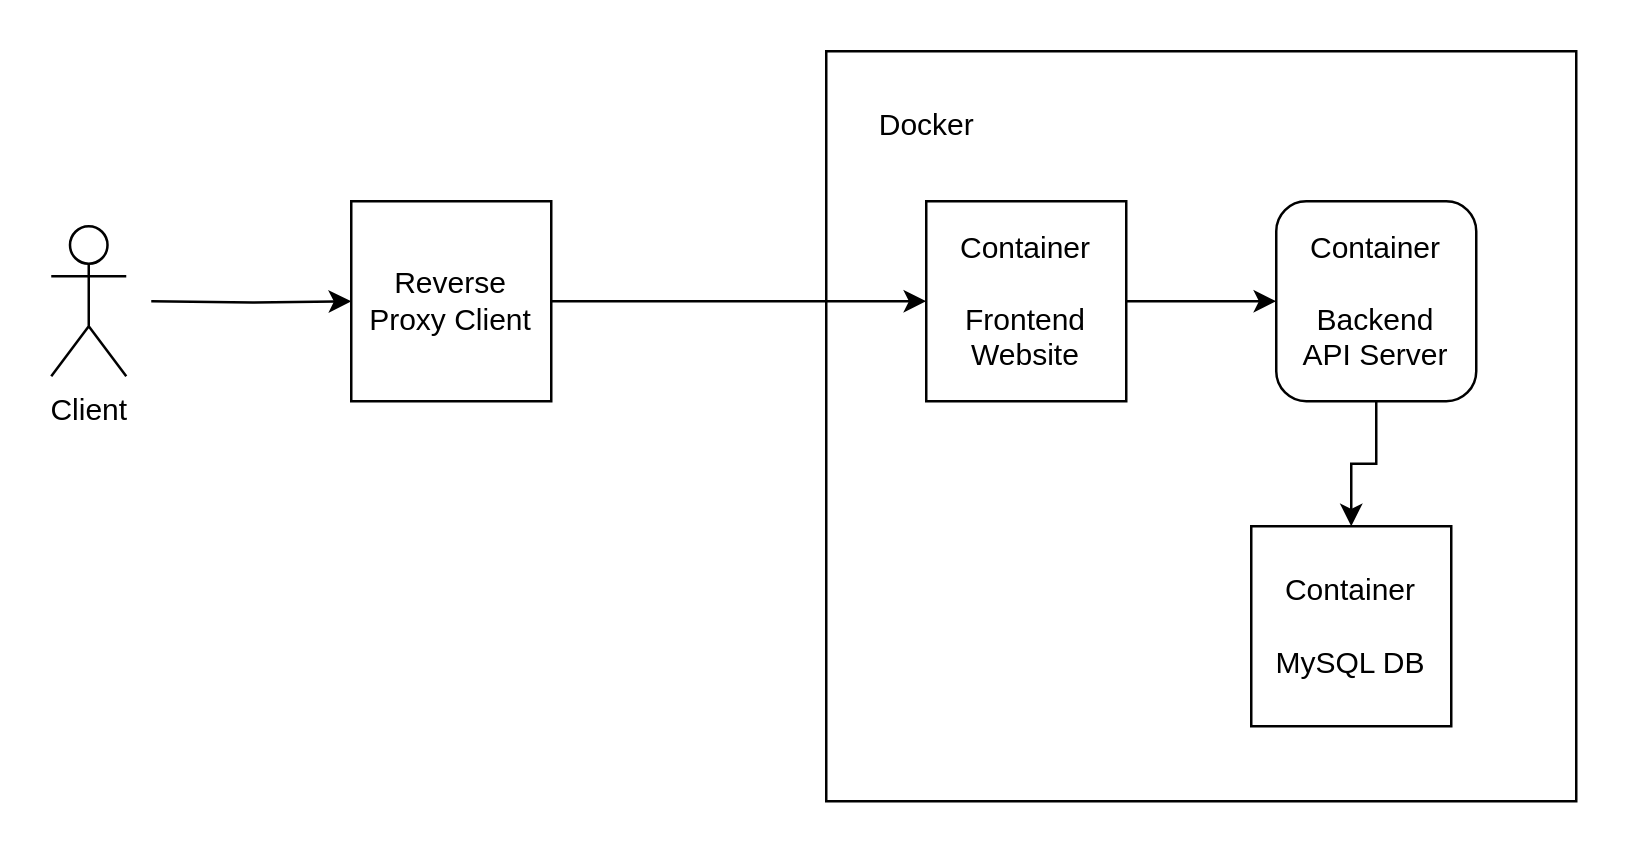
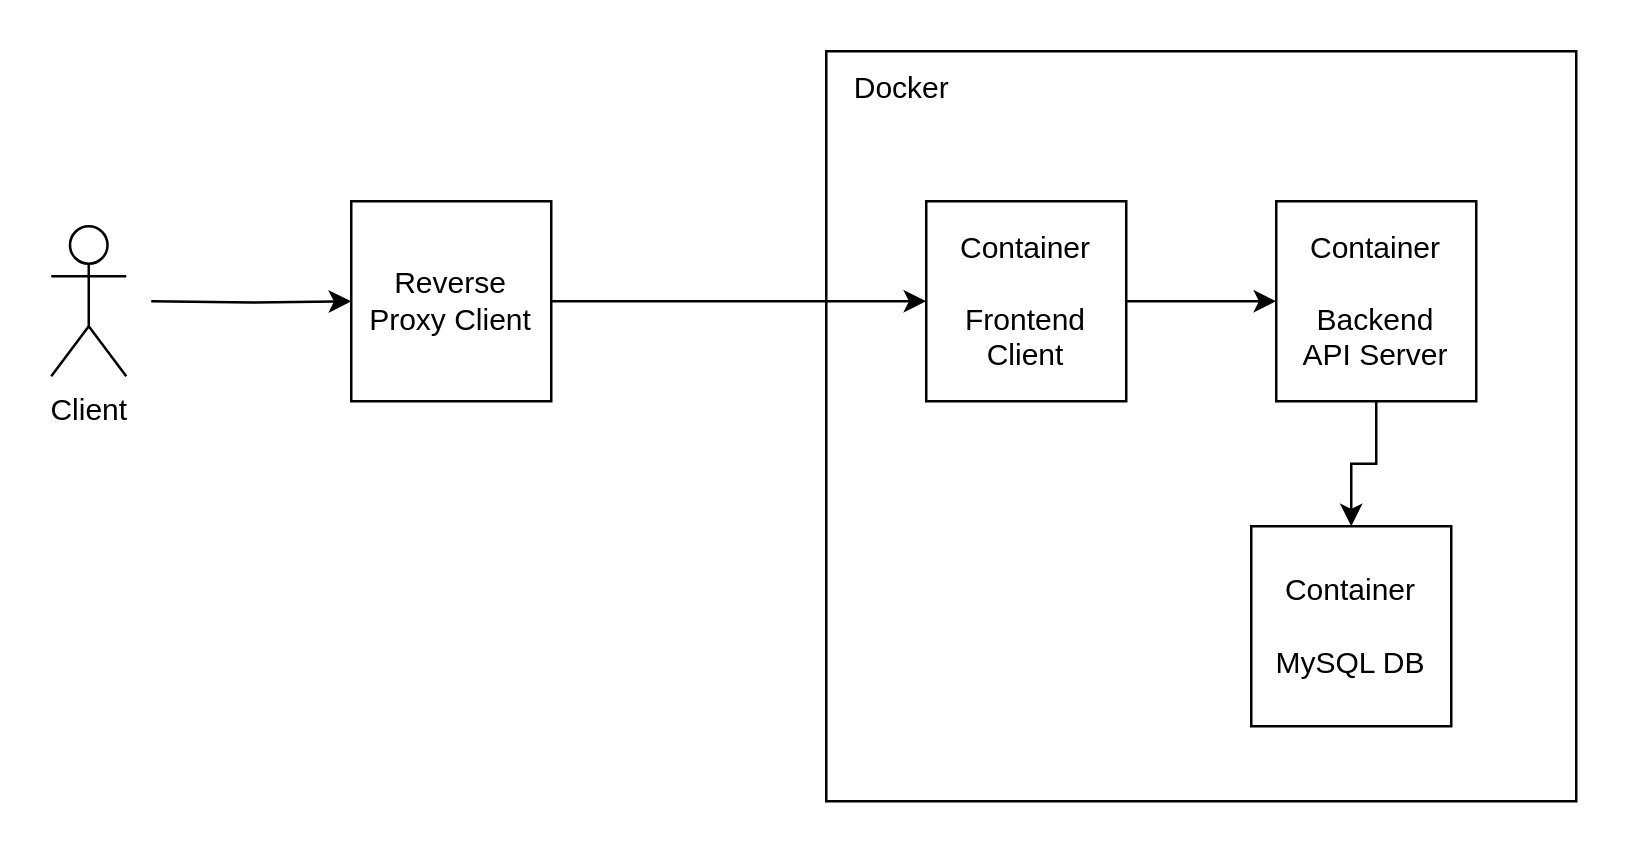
- <mxCell id="8" value="Docker" style="text;html=1;align=center;verticalAlign=middle;resizable=0;points=[];autosize=1;strokeColor=none;fillColor=none;" vertex="1" parent="1"><mxGeometry x="340" y="35" width="60" height="30" as="geometry" /></mxCell>
+ <mxCell id="8" value="Docker" style="text;html=1;align=center;verticalAlign=middle;resizable=0;points=[];autosize=1;strokeColor=none;fillColor=none;" vertex="1" parent="1"><mxGeometry x="330" y="20" width="60" height="30" as="geometry" /></mxCell>
- <mxCell id="6" value="&lt;div&gt;Container&lt;/div&gt;&lt;div&gt;&lt;br&gt;&lt;/div&gt;Frontend&lt;div&gt;Website&lt;/div&gt;" style="whiteSpace=wrap;html=1;aspect=fixed;" vertex="1" parent="1"><mxGeometry x="370" y="80" width="80" height="80" as="geometry" /></mxCell>
+ <mxCell id="6" value="&lt;div&gt;Container&lt;/div&gt;&lt;div&gt;&lt;br&gt;&lt;/div&gt;Frontend&lt;div&gt;Client&lt;/div&gt;" style="whiteSpace=wrap;html=1;aspect=fixed;" vertex="1" parent="1"><mxGeometry x="370" y="80" width="80" height="80" as="geometry" /></mxCell>
- <mxCell id="4" value="Container&lt;div&gt;&lt;br&gt;&lt;div&gt;Backend&lt;div&gt;API Server&lt;/div&gt;&lt;/div&gt;&lt;/div&gt;" style="whiteSpace=wrap;html=1;aspect=fixed;rounded=1;" vertex="1" parent="1"><mxGeometry x="510" y="80" width="80" height="80" as="geometry" /></mxCell>
+ <mxCell id="4" value="Container&lt;div&gt;&lt;br&gt;&lt;div&gt;Backend&lt;div&gt;API Server&lt;/div&gt;&lt;/div&gt;&lt;/div&gt;" style="whiteSpace=wrap;html=1;aspect=fixed;" vertex="1" parent="1"><mxGeometry x="510" y="80" width="80" height="80" as="geometry" /></mxCell>
